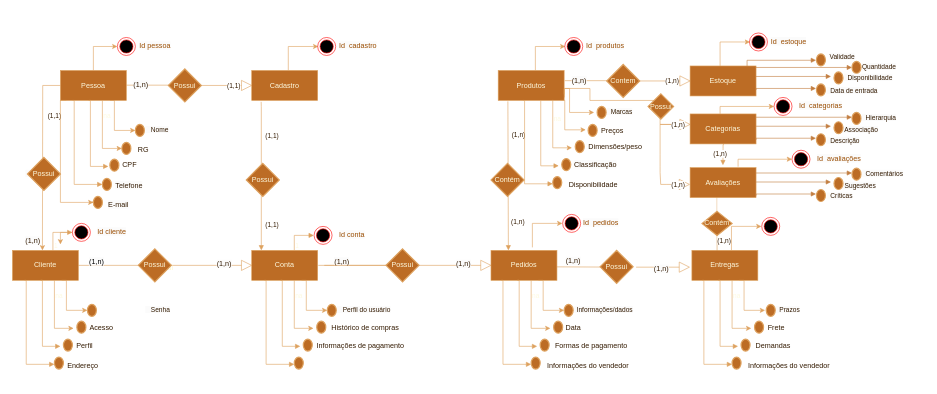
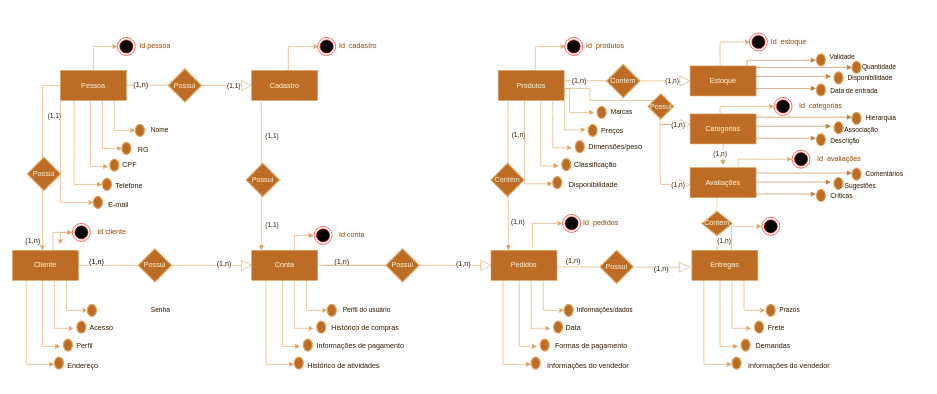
+ <mxCell id="72" value="&lt;div style=&quot;text-align: center;&quot;&gt;&lt;span style=&quot;background-color: initial;&quot;&gt;&lt;font color=&quot;#331a00&quot;&gt;Histórico de atividades&lt;/font&gt;&lt;/span&gt;&lt;/div&gt;" style="text;whiteSpace=wrap;html=1;fontColor=#FEFAE0;" parent="1" vertex="1"><mxGeometry x="510" y="561" width="130" height="40" as="geometry" /></mxCell>
